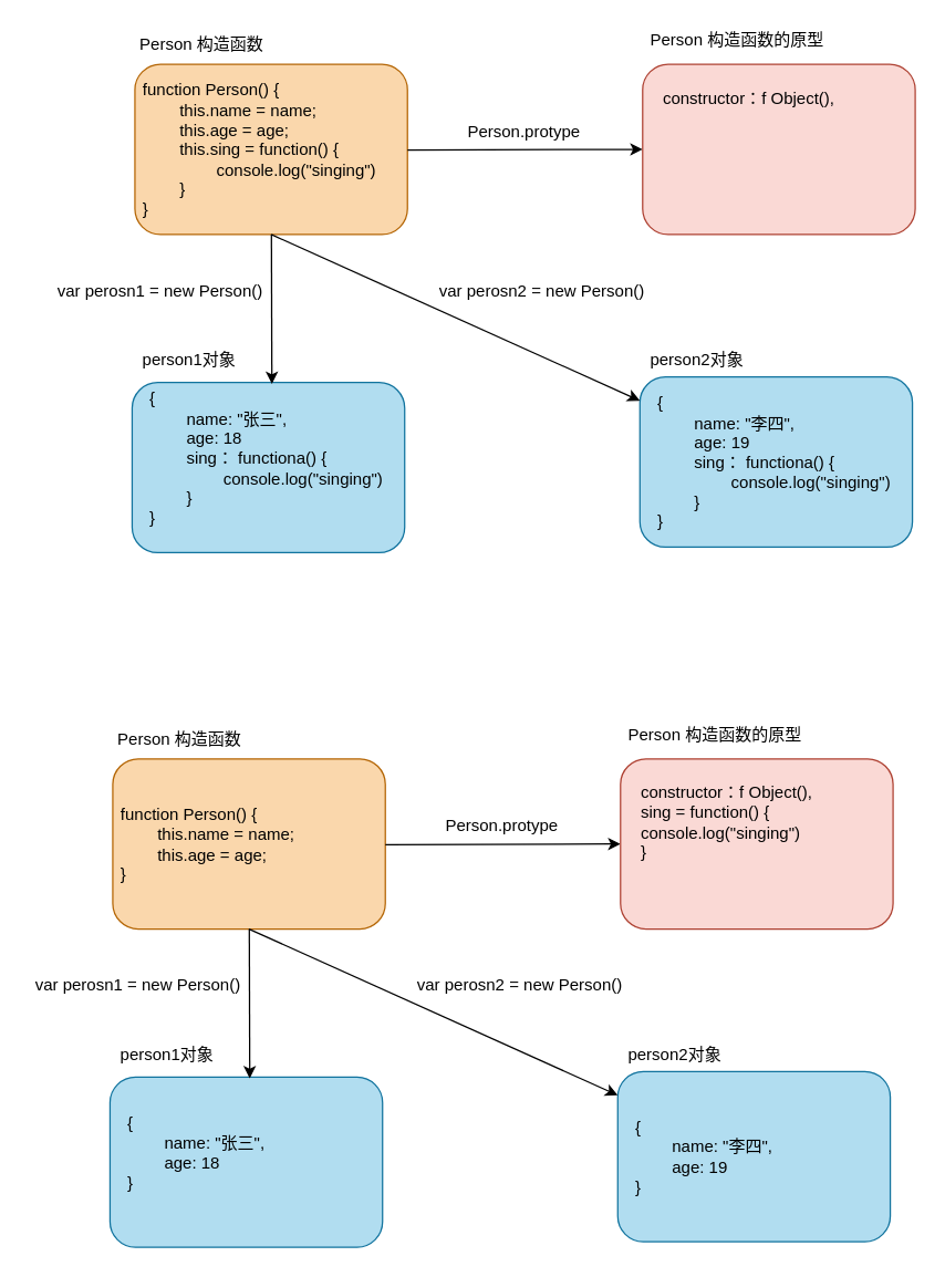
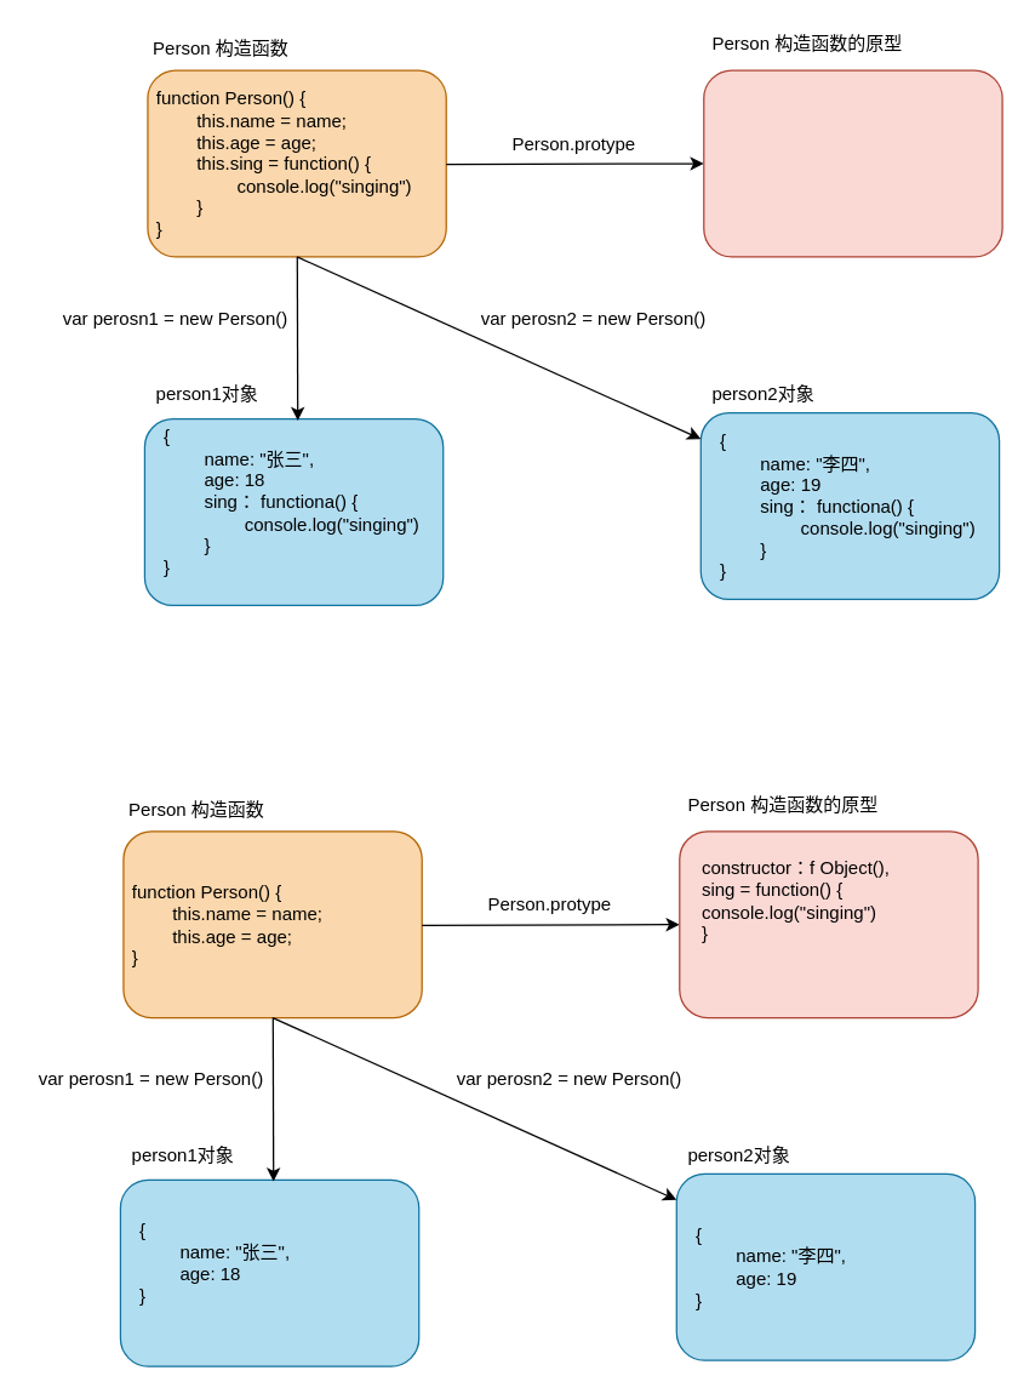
- <mxCell id="12" value="&lt;font style=&quot;font-family: &amp;#34;helvetica&amp;#34; ; font-size: 12px ; font-style: normal ; font-weight: 400 ; letter-spacing: normal ; text-align: left ; text-indent: 0px ; text-transform: none ; word-spacing: 0px&quot;&gt;constructor：f Object(),&lt;/font&gt;&lt;span class=&quot;separator&quot; style=&quot;font-style: normal ; font-weight: 400 ; letter-spacing: normal ; text-align: left ; text-indent: 0px ; text-transform: none ; word-spacing: 0px ; background-color: rgb(42 , 42 , 42) ; box-sizing: border-box ; min-width: 0px ; min-height: 0px ; color: rgb(32 , 33 , 36) ; font-family: &amp;#34;menlo&amp;#34; , monospace ; font-size: 11px&quot;&gt;&lt;i&gt;&lt;br&gt;&lt;/i&gt;&lt;/span&gt;" style="text;whiteSpace=wrap;html=1;fontColor=#000000;" vertex="1" parent="1"><mxGeometry x="476.997" y="56.503" width="144" height="70" as="geometry" /></mxCell>
